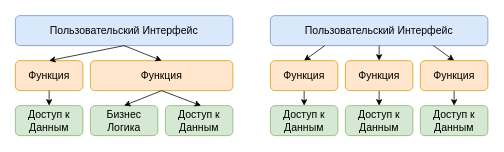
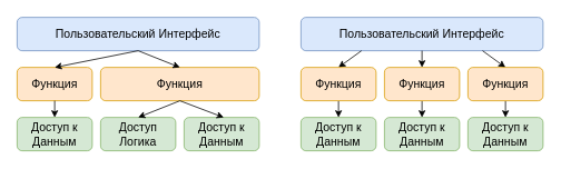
- <mxCell id="22" value="&lt;span style=&quot;font-size: 14px&quot;&gt;Бизнес Логика&lt;/span&gt;" style="rounded=1;whiteSpace=wrap;html=1;fillColor=#d5e8d4;strokeColor=#82b366;" parent="1" vertex="1"><mxGeometry x="120" y="140" width="90" height="40" as="geometry" /></mxCell>
+ <mxCell id="22" value="&lt;span style=&quot;font-size: 14px&quot;&gt;Доступ Логика&lt;/span&gt;" style="rounded=1;whiteSpace=wrap;html=1;fillColor=#d5e8d4;strokeColor=#82b366;" parent="1" vertex="1"><mxGeometry x="120" y="140" width="90" height="40" as="geometry" /></mxCell>
